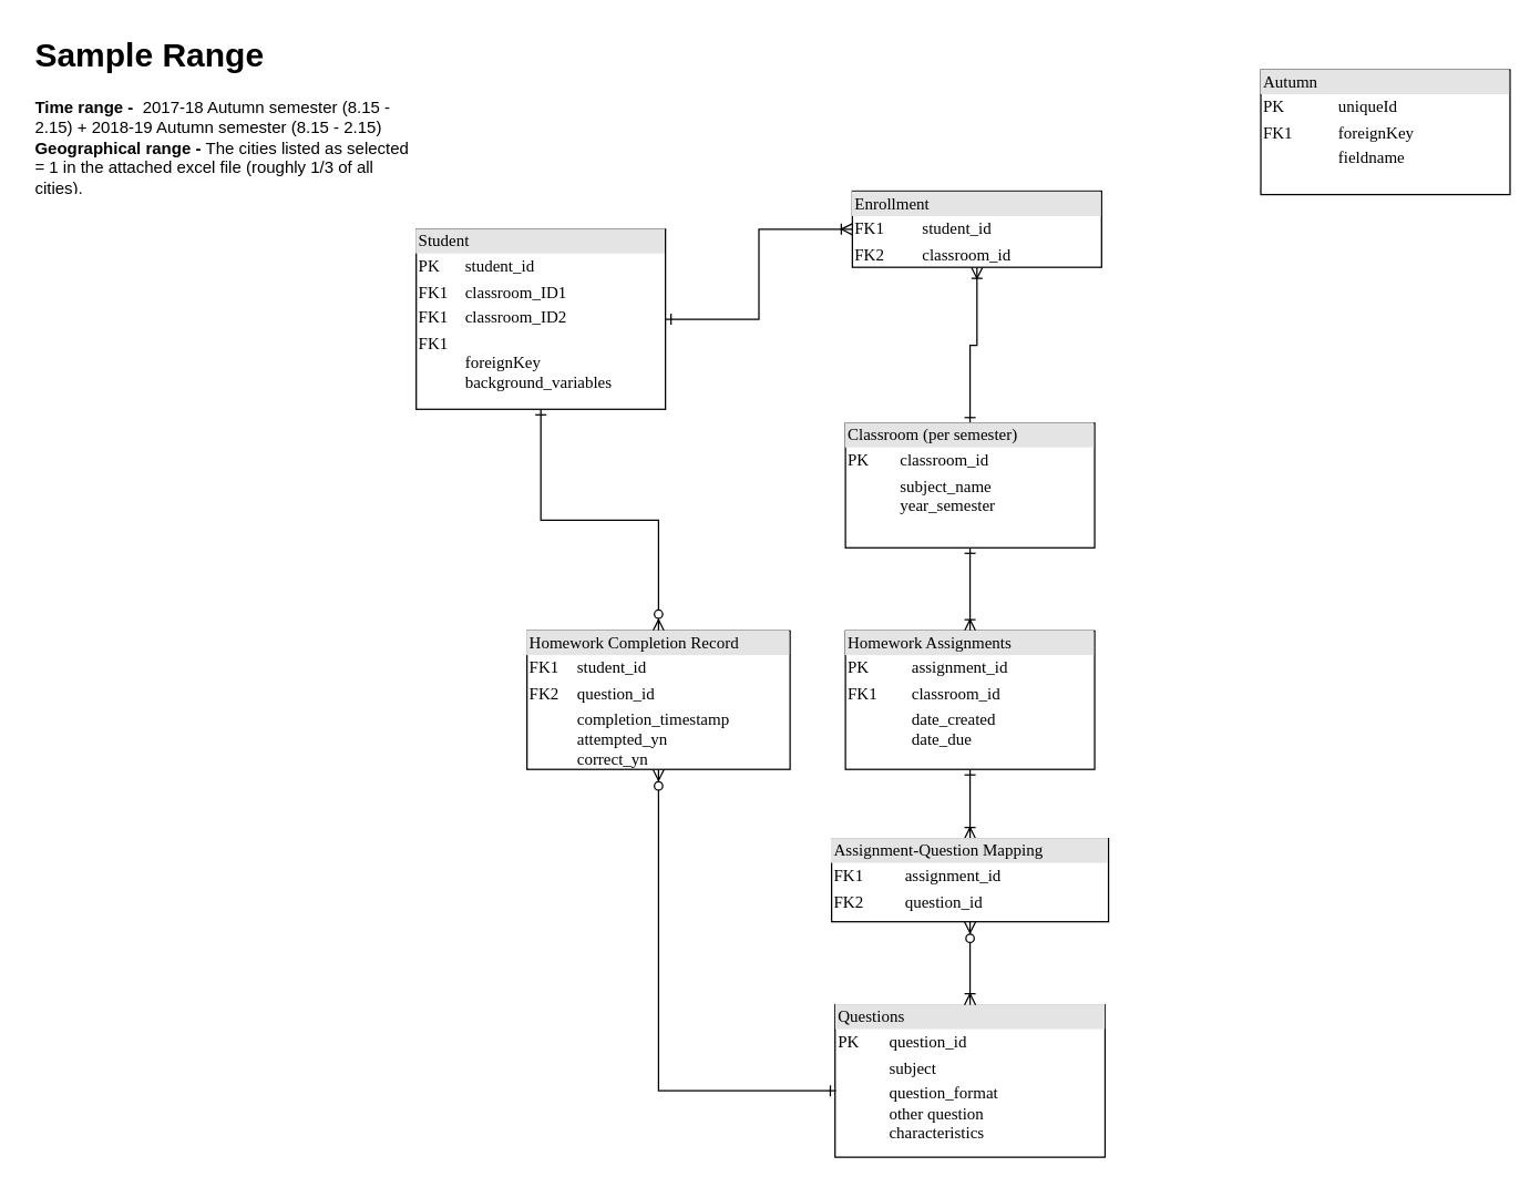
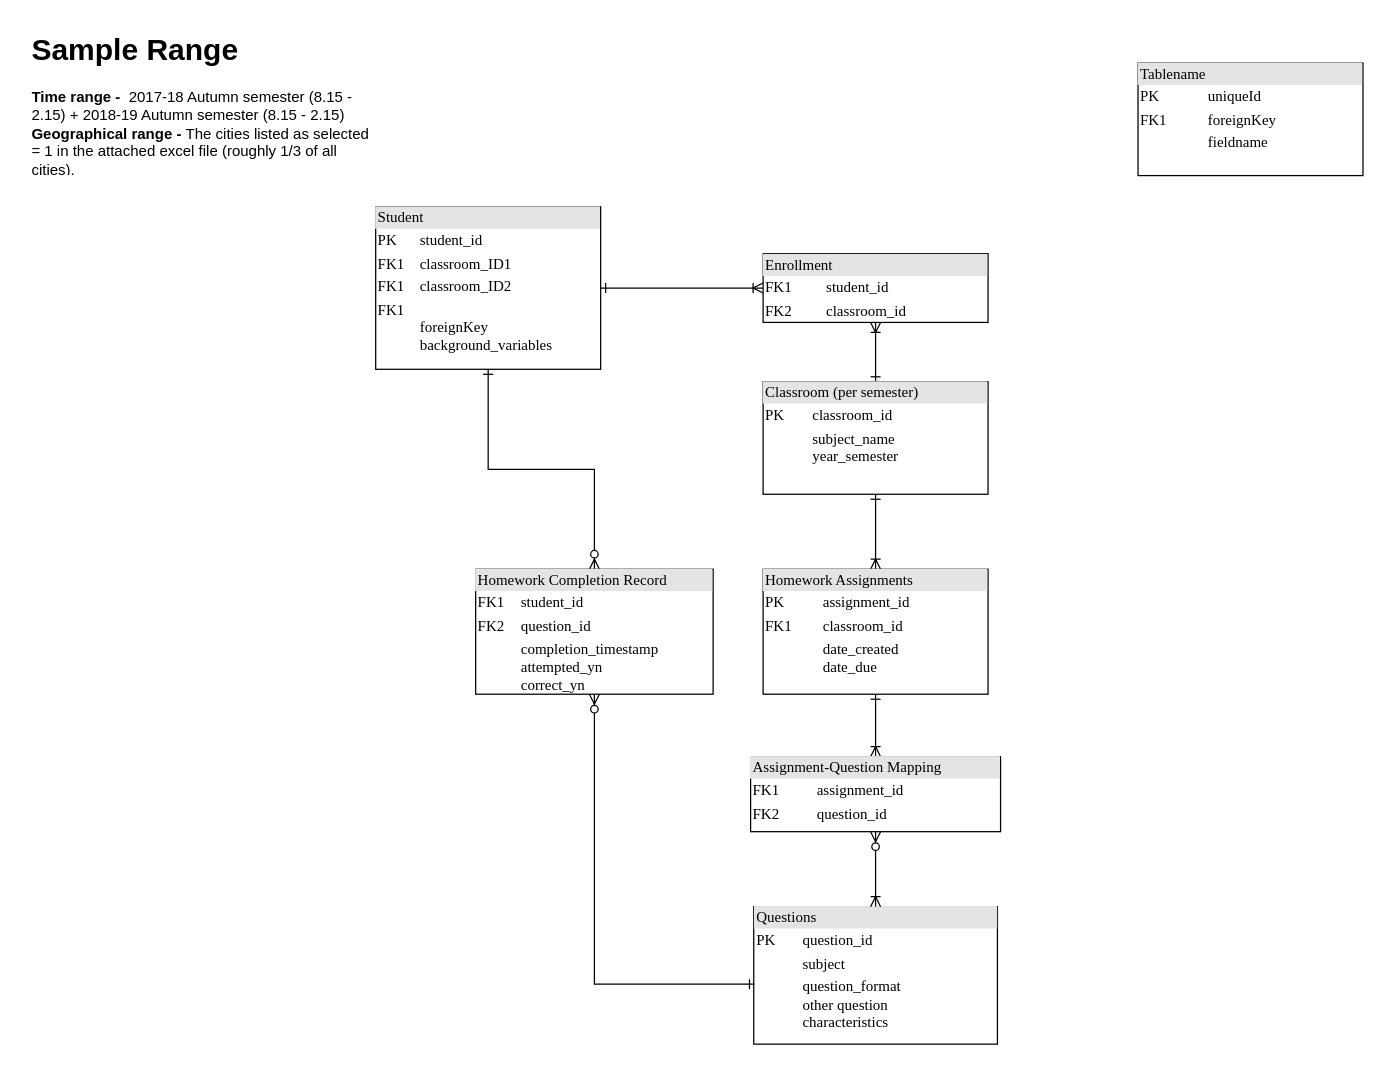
- <mxCell id="5" value="&lt;div style=&quot;box-sizing:border-box;width:100%;background:#e4e4e4;padding:2px;&quot;&gt;Autumn&lt;/div&gt;&lt;table style=&quot;width:100%;font-size:1em;&quot; cellpadding=&quot;2&quot; cellspacing=&quot;0&quot;&gt;&lt;tr&gt;&lt;td&gt;PK&lt;/td&gt;&lt;td&gt;uniqueId&lt;/td&gt;&lt;/tr&gt;&lt;tr&gt;&lt;td&gt;FK1&lt;/td&gt;&lt;td&gt;foreignKey&lt;/td&gt;&lt;/tr&gt;&lt;tr&gt;&lt;td&gt;&lt;/td&gt;&lt;td&gt;fieldname&lt;/td&gt;&lt;/tr&gt;&lt;/table&gt;" style="verticalAlign=top;align=left;overflow=fill;html=1;rounded=0;shadow=0;comic=0;labelBackgroundColor=none;strokeColor=#000000;strokeWidth=1;fillColor=#ffffff;fontFamily=Verdana;fontSize=12;fontColor=#000000;" vertex="1" parent="1"><mxGeometry x="910" y="50" width="180" height="90" as="geometry" /></mxCell>
+ <mxCell id="5" value="&lt;div style=&quot;box-sizing:border-box;width:100%;background:#e4e4e4;padding:2px;&quot;&gt;Tablename&lt;/div&gt;&lt;table style=&quot;width:100%;font-size:1em;&quot; cellpadding=&quot;2&quot; cellspacing=&quot;0&quot;&gt;&lt;tr&gt;&lt;td&gt;PK&lt;/td&gt;&lt;td&gt;uniqueId&lt;/td&gt;&lt;/tr&gt;&lt;tr&gt;&lt;td&gt;FK1&lt;/td&gt;&lt;td&gt;foreignKey&lt;/td&gt;&lt;/tr&gt;&lt;tr&gt;&lt;td&gt;&lt;/td&gt;&lt;td&gt;fieldname&lt;/td&gt;&lt;/tr&gt;&lt;/table&gt;" style="verticalAlign=top;align=left;overflow=fill;html=1;rounded=0;shadow=0;comic=0;labelBackgroundColor=none;strokeColor=#000000;strokeWidth=1;fillColor=#ffffff;fontFamily=Verdana;fontSize=12;fontColor=#000000;" vertex="1" parent="1"><mxGeometry x="910" y="50" width="180" height="90" as="geometry" /></mxCell>
- <mxCell id="10" value="&lt;div style=&quot;box-sizing: border-box ; width: 100% ; background: #e4e4e4 ; padding: 2px&quot;&gt;Enrollment&lt;/div&gt;&lt;table style=&quot;width: 100% ; font-size: 1em&quot; cellpadding=&quot;2&quot; cellspacing=&quot;0&quot;&gt;&lt;tbody&gt;&lt;tr&gt;&lt;td&gt;FK1&lt;/td&gt;&lt;td&gt;student_id&lt;/td&gt;&lt;/tr&gt;&lt;tr&gt;&lt;td&gt;FK2&lt;/td&gt;&lt;td&gt;classroom_id&lt;/td&gt;&lt;/tr&gt;&lt;/tbody&gt;&lt;/table&gt;" style="verticalAlign=top;align=left;overflow=fill;html=1;rounded=0;shadow=0;comic=0;labelBackgroundColor=none;strokeColor=#000000;strokeWidth=1;fillColor=#ffffff;fontFamily=Verdana;fontSize=12;fontColor=#000000;" vertex="1" parent="1"><mxGeometry x="615" y="137.5" width="180" height="55" as="geometry" /></mxCell>
+ <mxCell id="10" value="&lt;div style=&quot;box-sizing: border-box ; width: 100% ; background: #e4e4e4 ; padding: 2px&quot;&gt;Enrollment&lt;/div&gt;&lt;table style=&quot;width: 100% ; font-size: 1em&quot; cellpadding=&quot;2&quot; cellspacing=&quot;0&quot;&gt;&lt;tbody&gt;&lt;tr&gt;&lt;td&gt;FK1&lt;/td&gt;&lt;td&gt;student_id&lt;/td&gt;&lt;/tr&gt;&lt;tr&gt;&lt;td&gt;FK2&lt;/td&gt;&lt;td&gt;classroom_id&lt;/td&gt;&lt;/tr&gt;&lt;/tbody&gt;&lt;/table&gt;" style="verticalAlign=top;align=left;overflow=fill;html=1;rounded=0;shadow=0;comic=0;labelBackgroundColor=none;strokeColor=#000000;strokeWidth=1;fillColor=#ffffff;fontFamily=Verdana;fontSize=12;fontColor=#000000;" vertex="1" parent="1"><mxGeometry x="610" y="202.5" width="180" height="55" as="geometry" /></mxCell>
